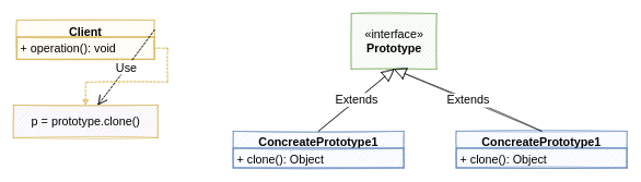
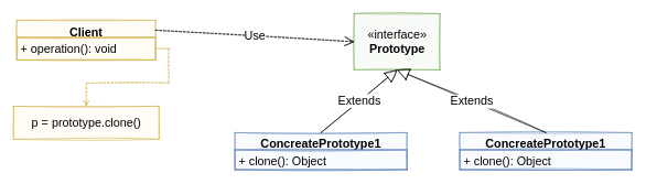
- <mxCell id="11" value="Use" style="endArrow=open;endSize=12;dashed=1;html=1;rounded=0;fontSize=18;exitX=1;exitY=0.25;exitDx=0;exitDy=0;sketch=1;" edge="1" parent="1" source="5" target="12"><mxGeometry width="160" relative="1" as="geometry"><mxPoint x="265" y="40" as="sourcePoint" /><mxPoint x="425" y="40" as="targetPoint" /></mxGeometry></mxCell>
+ <mxCell id="11" value="Use" style="endArrow=open;endSize=12;dashed=1;html=1;rounded=0;fontSize=18;entryX=0;entryY=0.5;entryDx=0;entryDy=0;exitX=1;exitY=0.25;exitDx=0;exitDy=0;sketch=1;" edge="1" parent="1" source="5" target="2"><mxGeometry width="160" relative="1" as="geometry"><mxPoint x="265" y="40" as="sourcePoint" /><mxPoint x="425" y="40" as="targetPoint" /></mxGeometry></mxCell>
- <mxCell id="13" style="edgeStyle=orthogonalEdgeStyle;rounded=0;orthogonalLoop=1;jettySize=auto;html=1;exitX=1;exitY=0.5;exitDx=0;exitDy=0;fontSize=18;dashed=1;sketch=1;fillColor=#fff2cc;strokeColor=#d6b656;" edge="1" parent="1" source="6" target="12"><mxGeometry relative="1" as="geometry" /></mxCell>
+ <mxCell id="13" style="edgeStyle=orthogonalEdgeStyle;rounded=0;orthogonalLoop=1;jettySize=auto;html=1;exitX=1;exitY=0.5;exitDx=0;exitDy=0;fontSize=18;dashed=1;sketch=1;fillColor=#fff2cc;strokeColor=#d6b656;endArrow=open;" edge="1" parent="1" source="6" target="12"><mxGeometry relative="1" as="geometry" /></mxCell>
- <mxCell id="12" value="p = prototype.clone()" style="html=1;fontSize=18;sketch=1;fillColor=#e1d5e7;strokeColor=#d6b656;" vertex="1" parent="1"><mxGeometry x="20" y="160" width="220" height="50" as="geometry" /></mxCell>
+ <mxCell id="12" value="p = prototype.clone()" style="html=1;fontSize=18;sketch=1;fillColor=#fff2cc;strokeColor=#d6b656;" vertex="1" parent="1"><mxGeometry x="20" y="160" width="220" height="50" as="geometry" /></mxCell>
